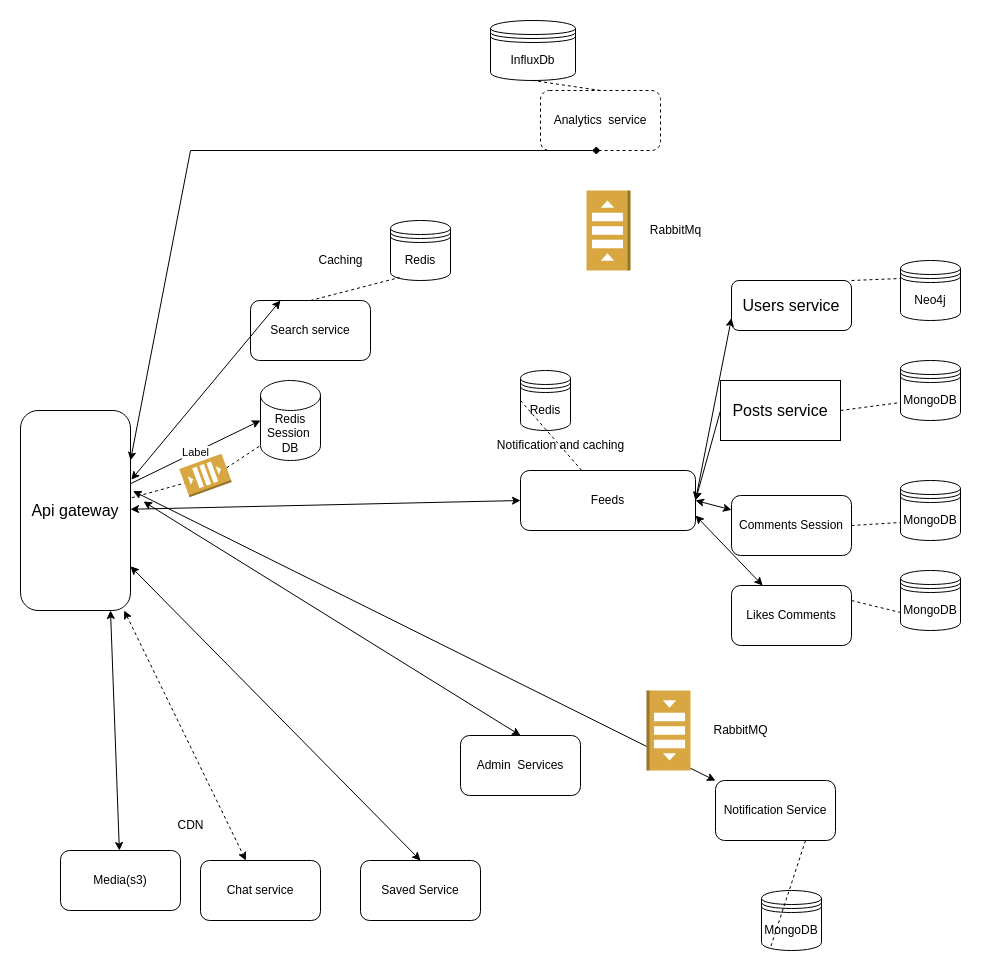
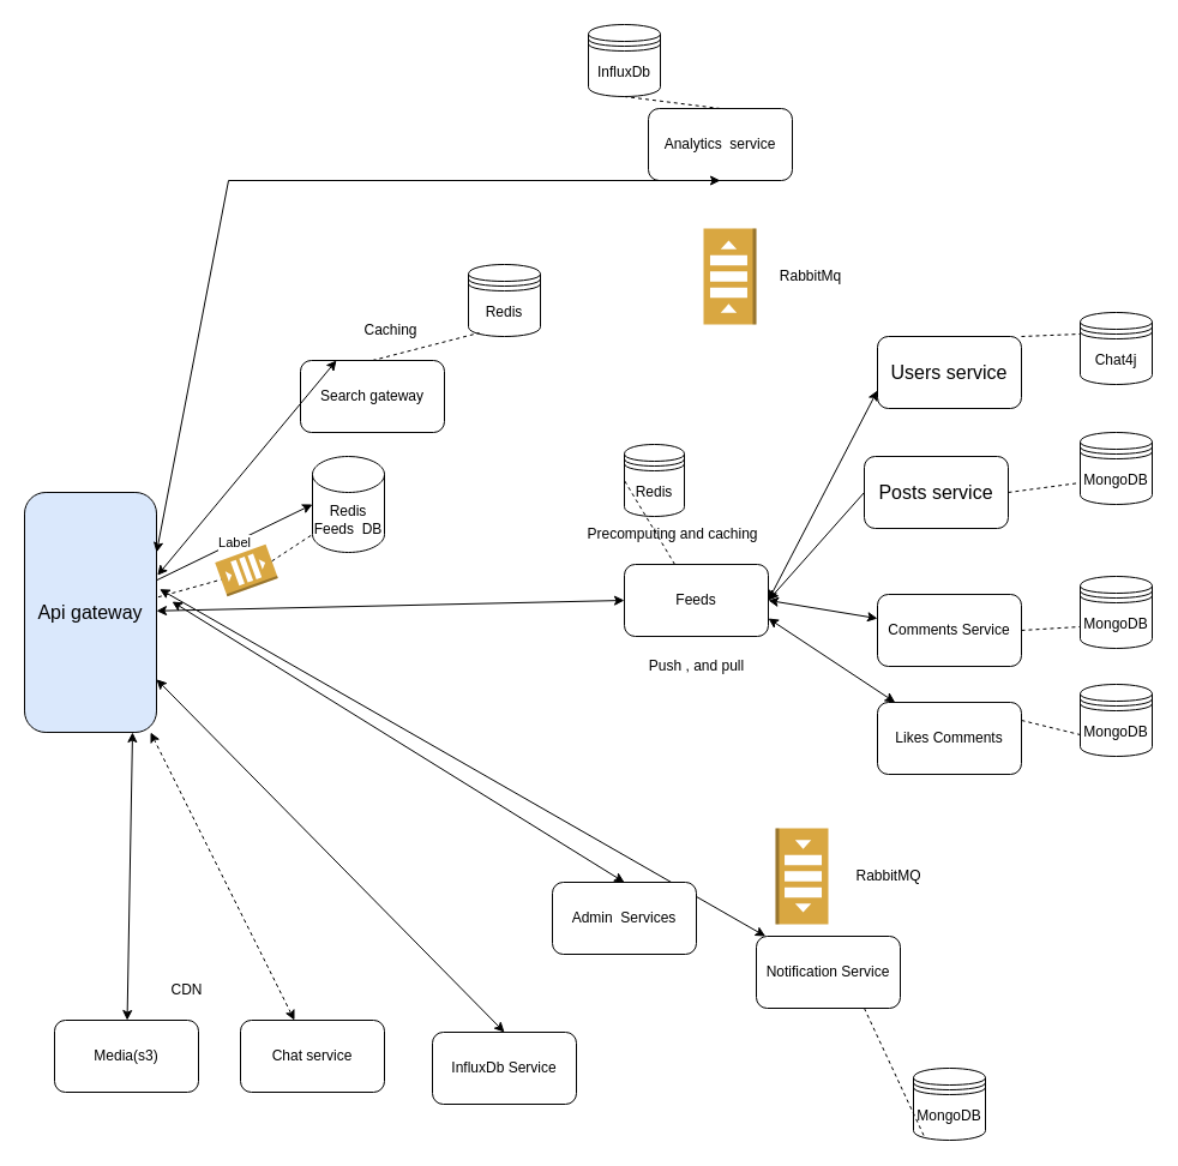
- <mxCell id="30" value="InfluxDb" style="shape=datastore;whiteSpace=wrap;html=1;" parent="1" vertex="1"><mxGeometry x="490" y="20" width="85" height="60" as="geometry" /></mxCell>
+ <mxCell id="30" value="InfluxDb" style="shape=datastore;whiteSpace=wrap;html=1;" parent="1" vertex="1"><mxGeometry x="490" y="20" width="60" height="60" as="geometry" /></mxCell>
- <mxCell id="11" value="Analytics&amp;nbsp; service" style="rounded=1;whiteSpace=wrap;html=1;dashed=1;" parent="1" vertex="1"><mxGeometry x="540" y="90" width="120" height="60" as="geometry" /></mxCell>
+ <mxCell id="11" value="Analytics&amp;nbsp; service" style="rounded=1;whiteSpace=wrap;html=1;" parent="1" vertex="1"><mxGeometry x="540" y="90" width="120" height="60" as="geometry" /></mxCell>
- <mxCell id="15" value="" style="html=1;labelBackgroundColor=#ffffff;startArrow=classic;startFill=1;startSize=6;endArrow=diamond;endFill=1;endSize=6;jettySize=auto;orthogonalLoop=1;strokeWidth=1;fontSize=14;rounded=0;exitX=1;exitY=0.25;exitDx=0;exitDy=0;entryX=0.5;entryY=1;entryDx=0;entryDy=0;" parent="1" source="2" target="11" edge="1"><mxGeometry width="60" height="60" relative="1" as="geometry"><mxPoint x="440" y="650" as="sourcePoint" /><mxPoint x="500" y="590" as="targetPoint" /><Array as="points"><mxPoint x="190" y="150" /></Array></mxGeometry></mxCell>
+ <mxCell id="15" value="" style="html=1;labelBackgroundColor=#ffffff;startArrow=classic;startFill=1;startSize=6;endArrow=classic;endFill=1;endSize=6;jettySize=auto;orthogonalLoop=1;strokeWidth=1;fontSize=14;rounded=0;exitX=1;exitY=0.25;exitDx=0;exitDy=0;entryX=0.5;entryY=1;entryDx=0;entryDy=0;" parent="1" source="2" target="11" edge="1"><mxGeometry width="60" height="60" relative="1" as="geometry"><mxPoint x="440" y="650" as="sourcePoint" /><mxPoint x="500" y="590" as="targetPoint" /><Array as="points"><mxPoint x="190" y="150" /></Array></mxGeometry></mxCell>
- <mxCell id="36" value="Caching" style="text;html=1;align=center;verticalAlign=middle;resizable=0;points=[];autosize=1;strokeColor=none;fillColor=none;" parent="1" vertex="1"><mxGeometry x="305" y="245" width="70" height="30" as="geometry" /></mxCell>
+ <mxCell id="36" value="Caching" style="text;html=1;align=center;verticalAlign=middle;resizable=0;points=[];autosize=1;strokeColor=none;fillColor=none;" parent="1" vertex="1"><mxGeometry x="290" y="260" width="70" height="30" as="geometry" /></mxCell>
- <mxCell id="28" value="Neo4j" style="shape=datastore;whiteSpace=wrap;html=1;" parent="1" vertex="1"><mxGeometry x="900" y="260" width="60" height="60" as="geometry" /></mxCell>
+ <mxCell id="28" value="Chat4j" style="shape=datastore;whiteSpace=wrap;html=1;" parent="1" vertex="1"><mxGeometry x="900" y="260" width="60" height="60" as="geometry" /></mxCell>
- <mxCell id="3" value="&lt;font size=&quot;3&quot;&gt;Users service&lt;/font&gt;" style="rounded=1;whiteSpace=wrap;html=1;" parent="1" vertex="1"><mxGeometry x="731" y="280" width="120" height="50" as="geometry" /></mxCell>
+ <mxCell id="3" value="&lt;font size=&quot;3&quot;&gt;Users service&lt;/font&gt;" style="rounded=1;whiteSpace=wrap;html=1;" parent="1" vertex="1"><mxGeometry x="731" y="280" width="120" height="60" as="geometry" /></mxCell>
- <mxCell id="10" value="Search service" style="rounded=1;whiteSpace=wrap;html=1;" parent="1" vertex="1"><mxGeometry x="250" y="300" width="120" height="60" as="geometry" /></mxCell>
+ <mxCell id="10" value="Search gateway" style="rounded=1;whiteSpace=wrap;html=1;" parent="1" vertex="1"><mxGeometry x="250" y="300" width="120" height="60" as="geometry" /></mxCell>
- <mxCell id="4" value="&lt;font size=&quot;3&quot;&gt;Posts service&lt;/font&gt;" style="whiteSpace=wrap;html=1;rounded=0;" parent="1" vertex="1"><mxGeometry x="720" y="380" width="120" height="60" as="geometry" /></mxCell>
+ <mxCell id="4" value="&lt;font size=&quot;3&quot;&gt;Posts service&lt;/font&gt;" style="rounded=1;whiteSpace=wrap;html=1;" parent="1" vertex="1"><mxGeometry x="720" y="380" width="120" height="60" as="geometry" /></mxCell>
- <mxCell id="44" value="Redis&lt;br&gt;Session&amp;nbsp; DB" style="shape=cylinder3;whiteSpace=wrap;html=1;boundedLbl=1;backgroundOutline=1;size=15;" parent="1" vertex="1"><mxGeometry x="260" y="380" width="60" height="80" as="geometry" /></mxCell>
+ <mxCell id="44" value="Redis&lt;br&gt;Feeds&amp;nbsp; DB" style="shape=cylinder3;whiteSpace=wrap;html=1;boundedLbl=1;backgroundOutline=1;size=15;" parent="1" vertex="1"><mxGeometry x="260" y="380" width="60" height="80" as="geometry" /></mxCell>
- <mxCell id="25" value="Notification and caching" style="text;html=1;align=center;verticalAlign=middle;resizable=0;points=[];autosize=1;strokeColor=none;fillColor=none;" parent="1" vertex="1"><mxGeometry x="475" y="430" width="170" height="30" as="geometry" /></mxCell>
+ <mxCell id="25" value="Precomputing and caching" style="text;html=1;align=center;verticalAlign=middle;resizable=0;points=[];autosize=1;strokeColor=none;fillColor=none;" parent="1" vertex="1"><mxGeometry x="475" y="430" width="170" height="30" as="geometry" /></mxCell>
- <mxCell id="7" value="Feeds" style="rounded=1;whiteSpace=wrap;html=1;" parent="1" vertex="1"><mxGeometry x="520" y="470" width="175" height="60" as="geometry" /></mxCell>
+ <mxCell id="7" value="Feeds" style="rounded=1;whiteSpace=wrap;html=1;" parent="1" vertex="1"><mxGeometry x="520" y="470" width="120" height="60" as="geometry" /></mxCell>
- <mxCell id="2" value="&lt;font size=&quot;3&quot;&gt;Api gateway&lt;/font&gt;" style="rounded=1;whiteSpace=wrap;html=1;arcSize=16;" parent="1" vertex="1"><mxGeometry x="20" y="410" width="110" height="200" as="geometry" /></mxCell>
+ <mxCell id="2" value="&lt;font size=&quot;3&quot;&gt;Api gateway&lt;/font&gt;" style="rounded=1;whiteSpace=wrap;html=1;arcSize=16;fillColor=#dae8fc;" parent="1" vertex="1"><mxGeometry x="20" y="410" width="110" height="200" as="geometry" /></mxCell>
- <mxCell id="5" value="Comments Session" style="rounded=1;whiteSpace=wrap;html=1;" parent="1" vertex="1"><mxGeometry x="731" y="495" width="120" height="60" as="geometry" /></mxCell>
+ <mxCell id="5" value="Comments Service" style="rounded=1;whiteSpace=wrap;html=1;" parent="1" vertex="1"><mxGeometry x="731" y="495" width="120" height="60" as="geometry" /></mxCell>
+ <mxCell id="50" value="Push , and pull" style="text;html=1;align=center;verticalAlign=middle;resizable=0;points=[];autosize=1;strokeColor=none;fillColor=none;" parent="1" vertex="1"><mxGeometry x="530" y="540" width="100" height="30" as="geometry" /></mxCell>
- <mxCell id="9" value="Notification Service" style="rounded=1;whiteSpace=wrap;html=1;direction=west;" parent="1" vertex="1"><mxGeometry x="715" y="780" width="120" height="60" as="geometry" /></mxCell>
+ <mxCell id="9" value="Notification Service" style="rounded=1;whiteSpace=wrap;html=1;direction=west;" parent="1" vertex="1"><mxGeometry x="630" y="780" width="120" height="60" as="geometry" /></mxCell>
- <mxCell id="41" value="CDN" style="text;html=1;align=center;verticalAlign=middle;resizable=0;points=[];autosize=1;strokeColor=none;fillColor=none;" parent="1" vertex="1"><mxGeometry x="165" y="810" width="50" height="30" as="geometry" /></mxCell>
+ <mxCell id="41" value="CDN" style="text;html=1;align=center;verticalAlign=middle;resizable=0;points=[];autosize=1;strokeColor=none;fillColor=none;" parent="1" vertex="1"><mxGeometry x="130" y="810" width="50" height="30" as="geometry" /></mxCell>
- <mxCell id="8" value="Media(s3)" style="rounded=1;whiteSpace=wrap;html=1;" parent="1" vertex="1"><mxGeometry x="60" y="850" width="120" height="60" as="geometry" /></mxCell>
+ <mxCell id="8" value="Media(s3)" style="rounded=1;whiteSpace=wrap;html=1;" parent="1" vertex="1"><mxGeometry x="45" y="850" width="120" height="60" as="geometry" /></mxCell>
- <mxCell id="12" value="Chat service" style="rounded=1;whiteSpace=wrap;html=1;" parent="1" vertex="1"><mxGeometry x="200" y="860" width="120" height="60" as="geometry" /></mxCell>
+ <mxCell id="12" value="Chat service" style="rounded=1;whiteSpace=wrap;html=1;" parent="1" vertex="1"><mxGeometry x="200" y="850" width="120" height="60" as="geometry" /></mxCell>
- <mxCell id="13" value="Saved Service" style="rounded=1;whiteSpace=wrap;html=1;" parent="1" vertex="1"><mxGeometry x="360" y="860" width="120" height="60" as="geometry" /></mxCell>
+ <mxCell id="13" value="InfluxDb Service" style="rounded=1;whiteSpace=wrap;html=1;" parent="1" vertex="1"><mxGeometry x="360" y="860" width="120" height="60" as="geometry" /></mxCell>
